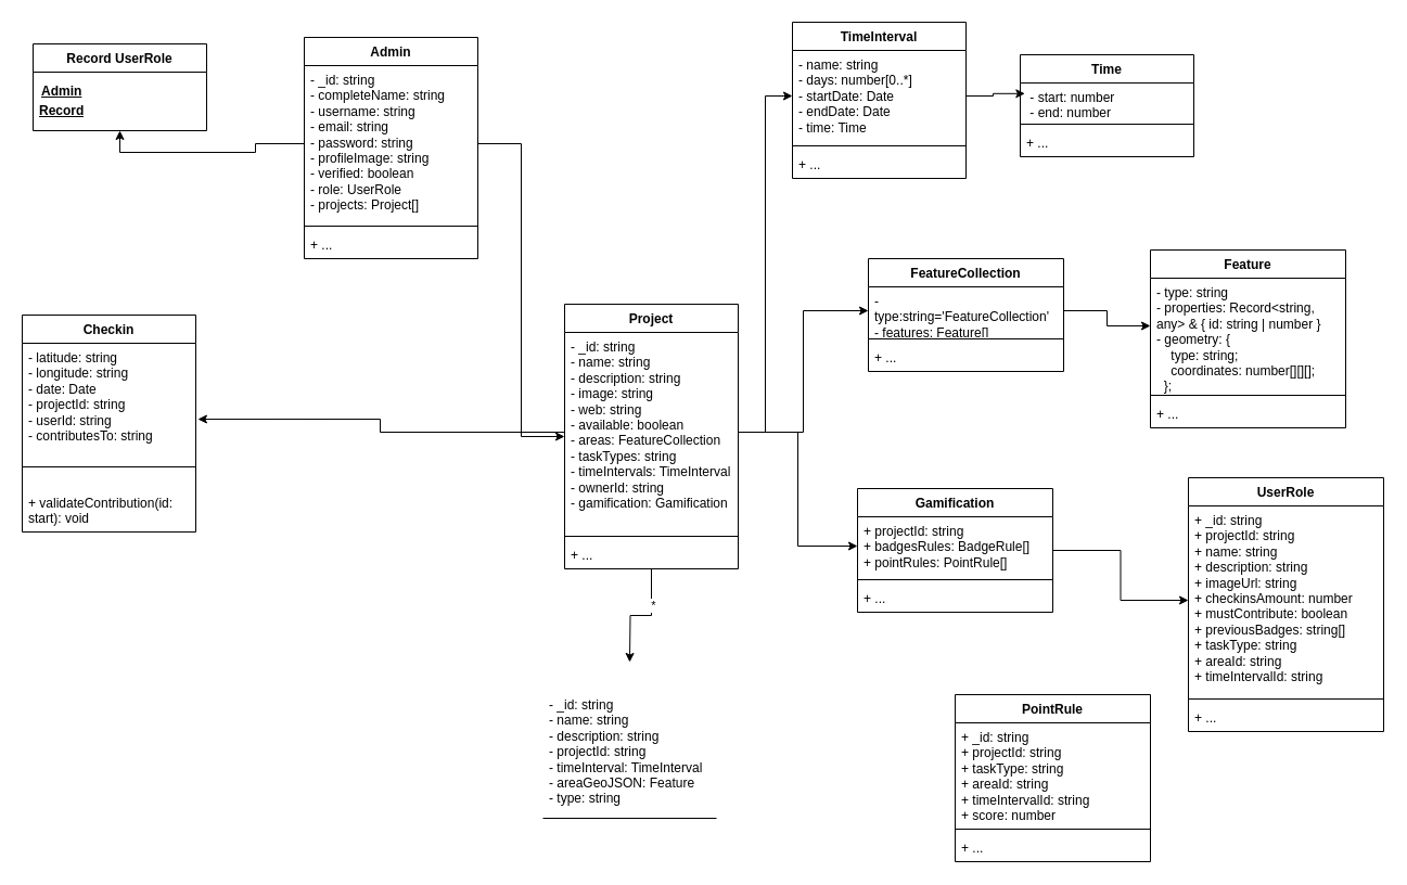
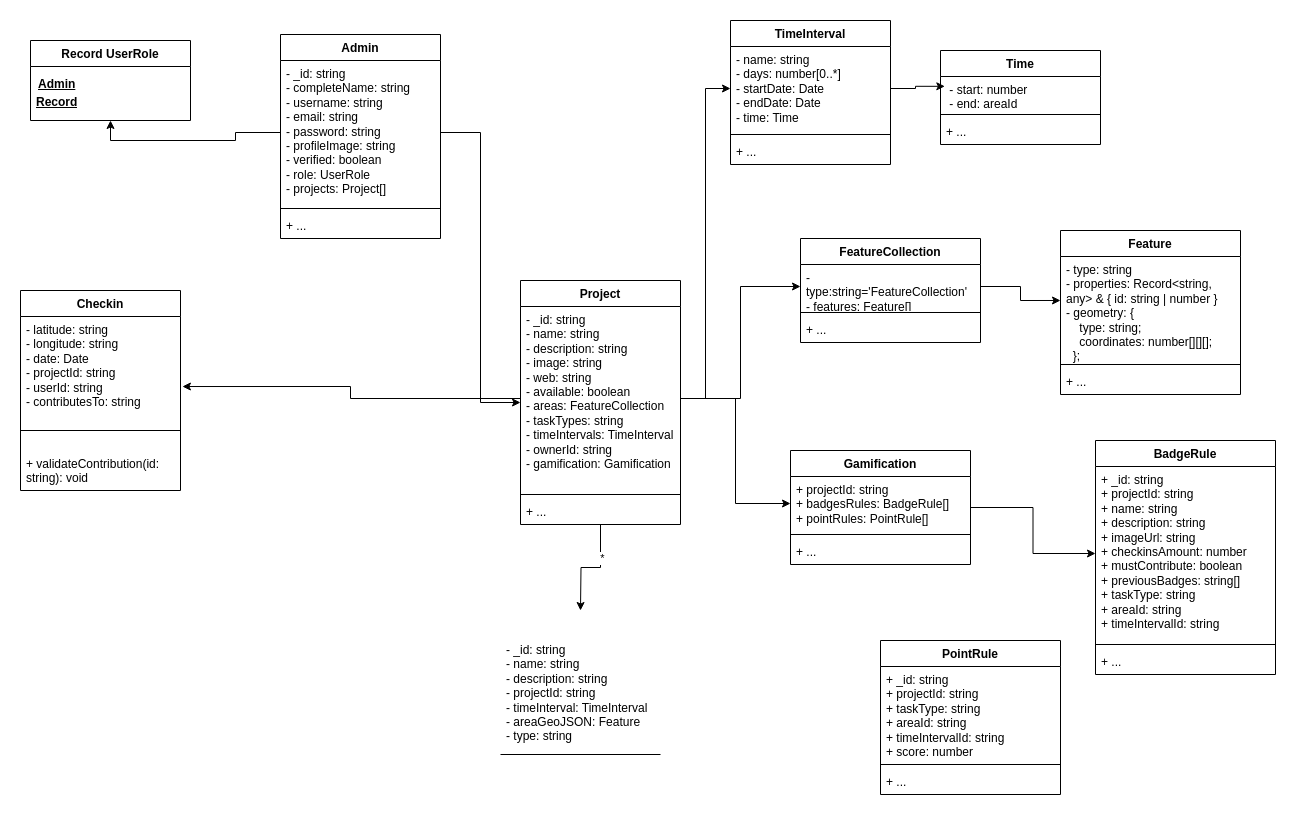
- <mxCell id="21" value="&lt;div&gt;&amp;nbsp;- start: number&amp;nbsp;&lt;/div&gt;&lt;div&gt;&amp;nbsp;- end: number&lt;/div&gt;" style="text;strokeColor=none;fillColor=none;align=left;verticalAlign=top;spacingLeft=4;spacingRight=4;overflow=hidden;rotatable=0;points=[[0,0.5],[1,0.5]];portConstraint=eastwest;whiteSpace=wrap;html=1;" vertex="1" parent="20"><mxGeometry y="26" width="160" height="34" as="geometry" /></mxCell>
+ <mxCell id="21" value="&lt;div&gt;&amp;nbsp;- start: number&amp;nbsp;&lt;/div&gt;&lt;div&gt;&amp;nbsp;- end: areaId&lt;/div&gt;" style="text;strokeColor=none;fillColor=none;align=left;verticalAlign=top;spacingLeft=4;spacingRight=4;overflow=hidden;rotatable=0;points=[[0,0.5],[1,0.5]];portConstraint=eastwest;whiteSpace=wrap;html=1;" vertex="1" parent="20"><mxGeometry y="26" width="160" height="34" as="geometry" /></mxCell>
- <mxCell id="48" value="UserRole" style="swimlane;fontStyle=1;align=center;verticalAlign=top;childLayout=stackLayout;horizontal=1;startSize=26;horizontalStack=0;resizeParent=1;resizeParentMax=0;resizeLast=0;collapsible=1;marginBottom=0;whiteSpace=wrap;html=1;" vertex="1" parent="1"><mxGeometry x="1095" y="440" width="180" height="234" as="geometry"><mxRectangle x="340" y="230" width="60" height="30" as="alternateBounds" /></mxGeometry></mxCell>
+ <mxCell id="48" value="BadgeRule" style="swimlane;fontStyle=1;align=center;verticalAlign=top;childLayout=stackLayout;horizontal=1;startSize=26;horizontalStack=0;resizeParent=1;resizeParentMax=0;resizeLast=0;collapsible=1;marginBottom=0;whiteSpace=wrap;html=1;" vertex="1" parent="1"><mxGeometry x="1095" y="440" width="180" height="234" as="geometry"><mxRectangle x="340" y="230" width="60" height="30" as="alternateBounds" /></mxGeometry></mxCell>
- <mxCell id="39" value="&lt;div&gt;&lt;span style=&quot;background-color: initial;&quot;&gt;+ validateContribution(id: start): void&lt;/span&gt;&lt;/div&gt;&lt;div&gt;&lt;br&gt;&lt;/div&gt;" style="text;strokeColor=none;fillColor=none;align=left;verticalAlign=top;spacingLeft=4;spacingRight=4;overflow=hidden;rotatable=0;points=[[0,0.5],[1,0.5]];portConstraint=eastwest;whiteSpace=wrap;html=1;" vertex="1" parent="36"><mxGeometry y="160" width="160" height="40" as="geometry" /></mxCell>
+ <mxCell id="39" value="&lt;div&gt;&lt;span style=&quot;background-color: initial;&quot;&gt;+ validateContribution(id: string): void&lt;/span&gt;&lt;/div&gt;&lt;div&gt;&lt;br&gt;&lt;/div&gt;" style="text;strokeColor=none;fillColor=none;align=left;verticalAlign=top;spacingLeft=4;spacingRight=4;overflow=hidden;rotatable=0;points=[[0,0.5],[1,0.5]];portConstraint=eastwest;whiteSpace=wrap;html=1;" vertex="1" parent="36"><mxGeometry y="160" width="160" height="40" as="geometry" /></mxCell>
